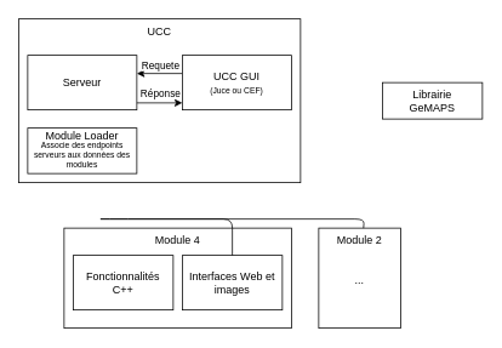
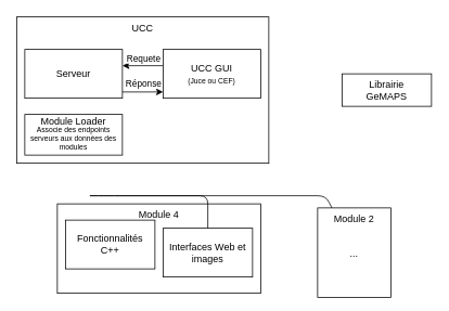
- <mxCell id="11" value="Module 2&lt;br&gt;&lt;br&gt;&lt;br&gt;..." style="whiteSpace=wrap;html=1;verticalAlign=top;" parent="1" vertex="1"><mxGeometry x="350" y="250" width="90" height="110" as="geometry" /></mxCell>
+ <mxCell id="11" value="Module 2&lt;br&gt;&lt;br&gt;&lt;br&gt;..." style="whiteSpace=wrap;html=1;verticalAlign=top;" parent="1" vertex="1"><mxGeometry x="390" y="255" width="90" height="110" as="geometry" /></mxCell>
- <mxCell id="9" value="Fonctionnalités &lt;br&gt;C++" style="whiteSpace=wrap;html=1;" parent="1" vertex="1"><mxGeometry x="80" y="280" width="110" height="60" as="geometry" /></mxCell>
+ <mxCell id="9" value="Fonctionnalités &lt;br&gt;C++" style="whiteSpace=wrap;html=1;" parent="1" vertex="1"><mxGeometry x="80" y="270" width="110" height="60" as="geometry" /></mxCell>
